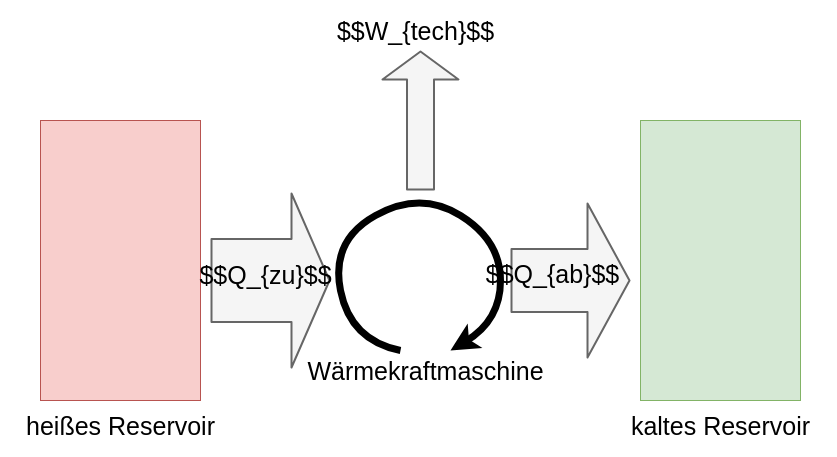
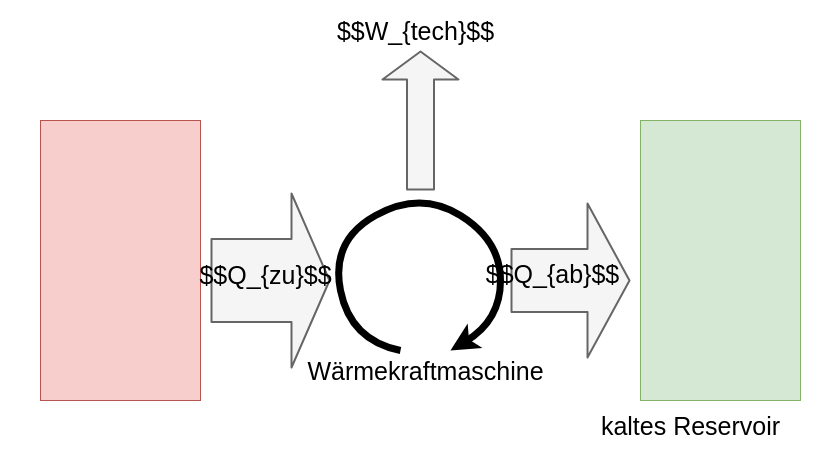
- <mxCell id="4" value="&lt;font style=&quot;font-size: 25px&quot;&gt;heißes Reservoir&lt;/font&gt;" style="text;html=1;resizable=0;autosize=1;align=center;verticalAlign=middle;points=[];fillColor=none;strokeColor=none;rounded=0;" vertex="1" parent="1"><mxGeometry x="20" y="415" width="200" height="20" as="geometry" /></mxCell>
- <mxCell id="5" value="&lt;font style=&quot;font-size: 25px&quot;&gt;kaltes Reservoir&lt;/font&gt;" style="text;html=1;resizable=0;autosize=1;align=center;verticalAlign=middle;points=[];fillColor=none;strokeColor=none;rounded=0;" vertex="1" parent="1"><mxGeometry x="625" y="415" width="190" height="20" as="geometry" /></mxCell>
+ <mxCell id="5" value="&lt;font style=&quot;font-size: 25px&quot;&gt;kaltes Reservoir&lt;/font&gt;" style="text;html=1;resizable=0;autosize=1;align=center;verticalAlign=middle;points=[];fillColor=none;strokeColor=none;rounded=0;" vertex="1" parent="1"><mxGeometry x="595" y="415" width="190" height="20" as="geometry" /></mxCell>
